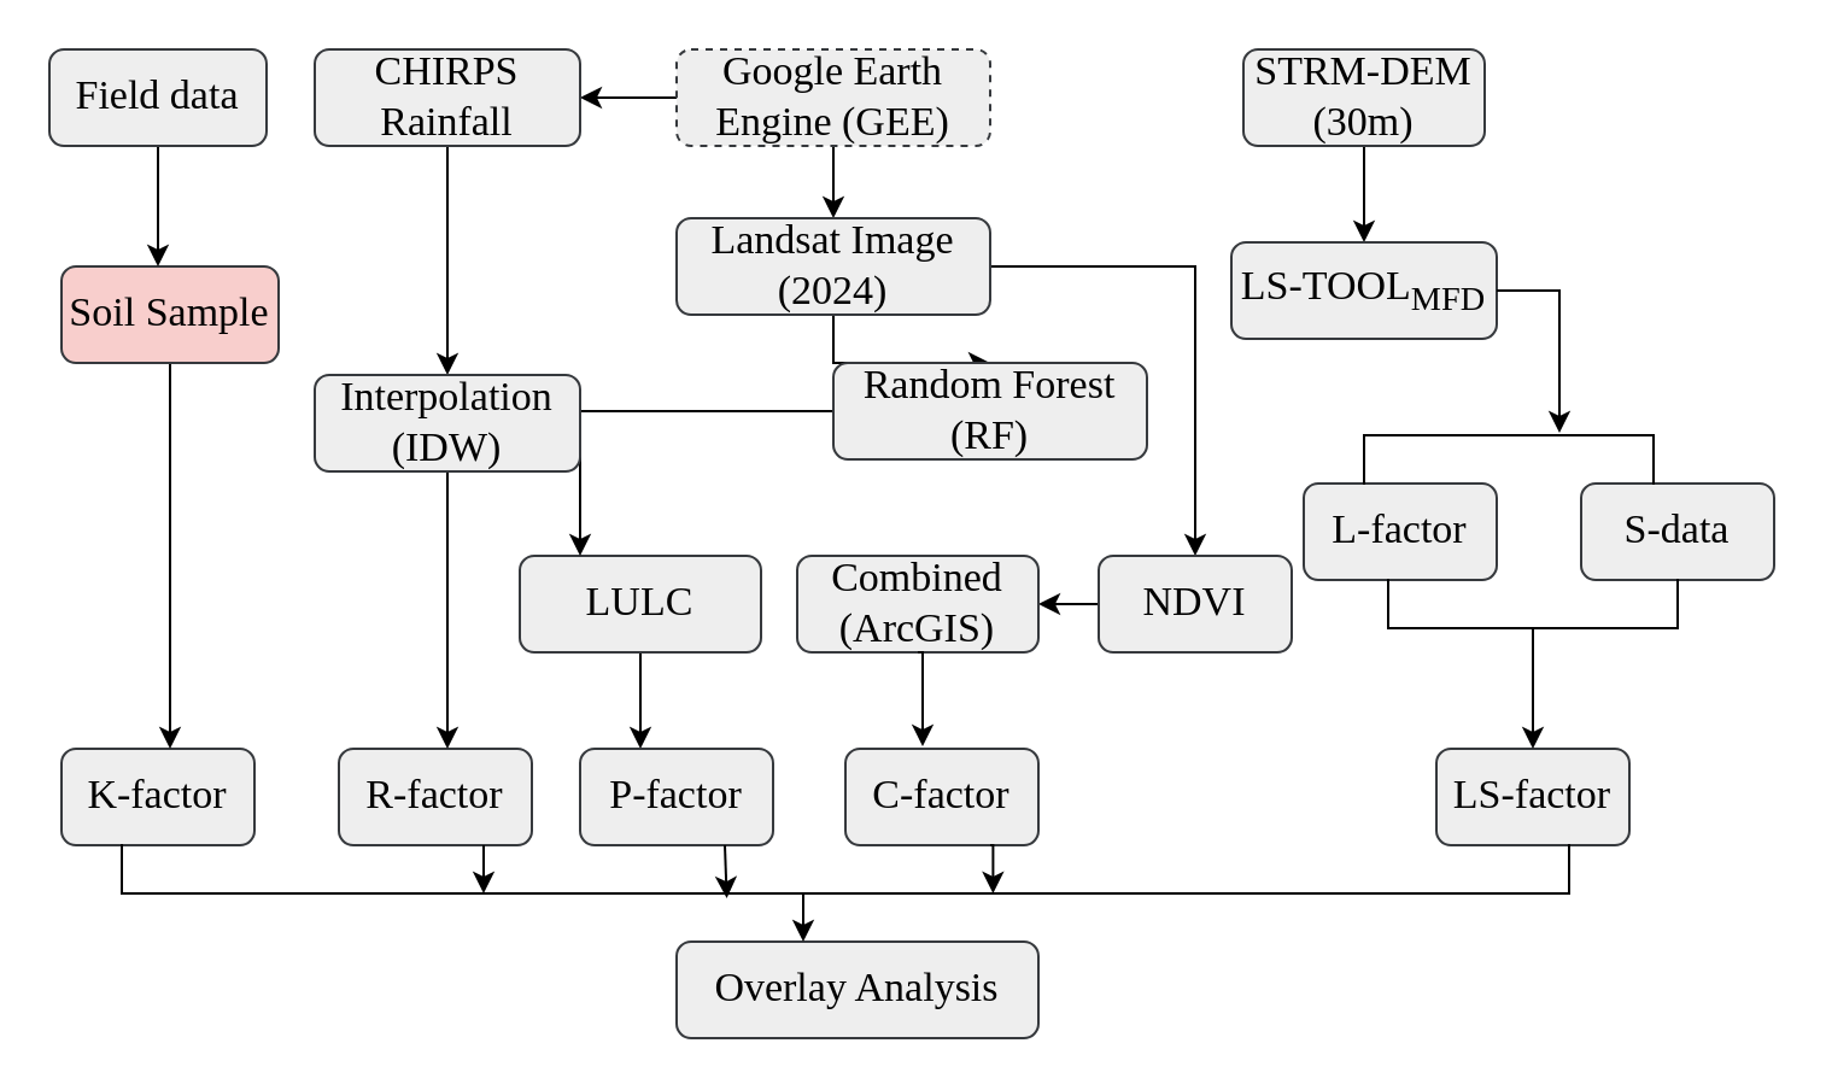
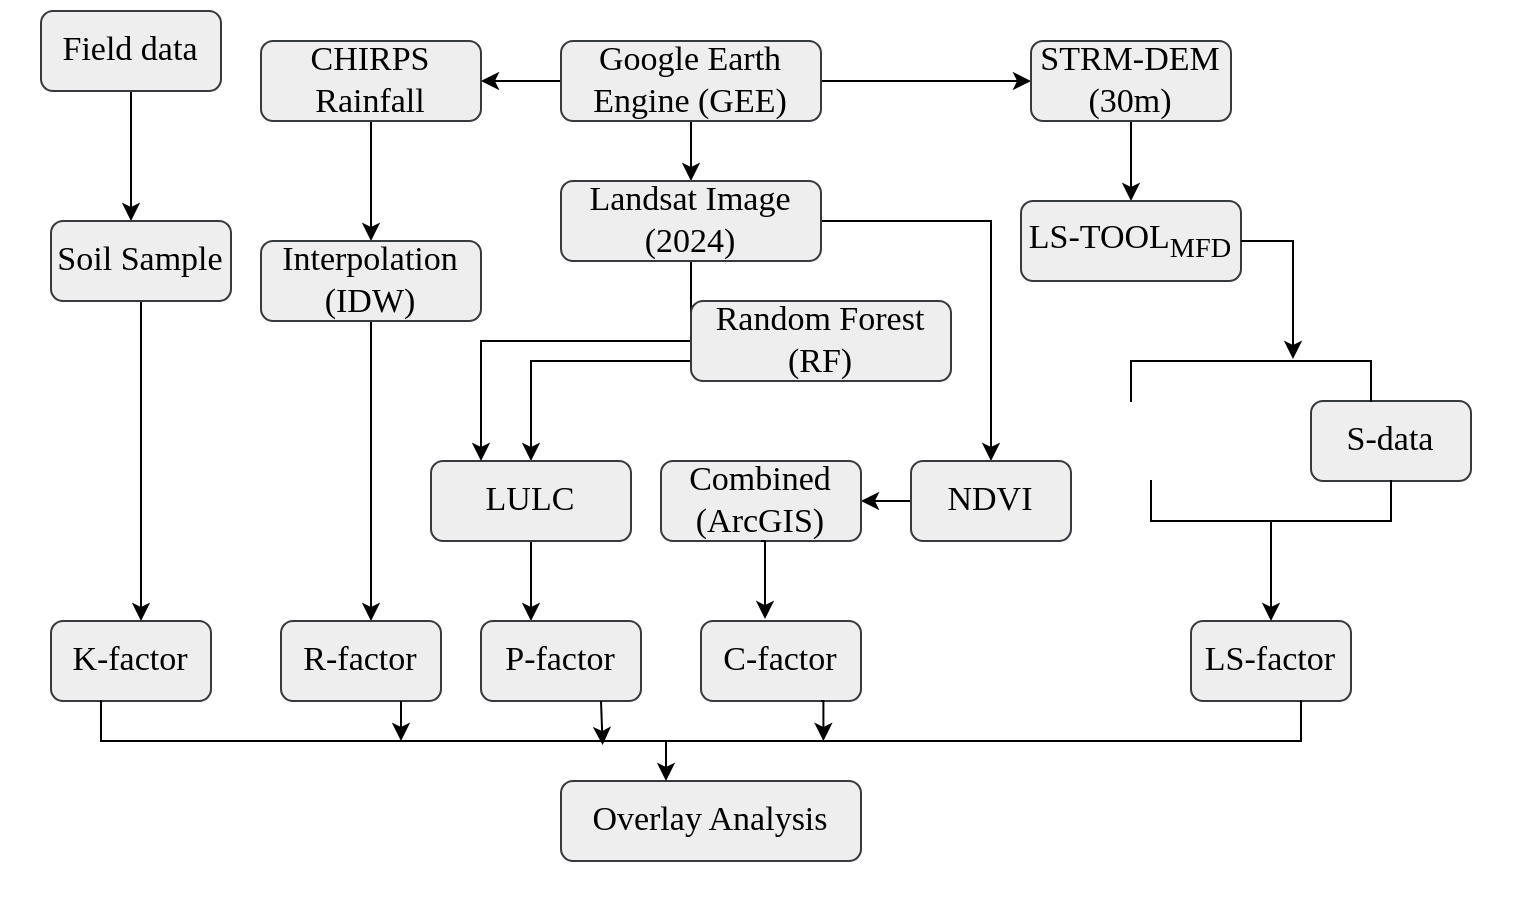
- <mxCell id="31" value="&lt;font style=&quot;font-size: 17px;&quot; face=&quot;Times New Roman&quot;&gt;Field data&lt;/font&gt;" style="rounded=1;whiteSpace=wrap;html=1;fillColor=#eeeeee;strokeColor=#36393d;" parent="1" vertex="1"><mxGeometry x="20" y="20" width="90" height="40" as="geometry" /></mxCell>
+ <mxCell id="31" value="&lt;font style=&quot;font-size: 17px;&quot; face=&quot;Times New Roman&quot;&gt;Field data&lt;/font&gt;" style="rounded=1;whiteSpace=wrap;html=1;fillColor=#eeeeee;strokeColor=#36393d;" parent="1" vertex="1"><mxGeometry x="20" y="5" width="90" height="40" as="geometry" /></mxCell>
- <mxCell id="5" value="&lt;font style=&quot;font-size: 17px;&quot; face=&quot;Times New Roman&quot;&gt;Google Earth Engine (GEE)&lt;/font&gt;" style="rounded=1;whiteSpace=wrap;html=1;fillColor=#eeeeee;strokeColor=#36393d;dashed=1;" parent="1" vertex="1"><mxGeometry x="280" y="20" width="130" height="40" as="geometry" /></mxCell>
+ <mxCell id="5" value="&lt;font style=&quot;font-size: 17px;&quot; face=&quot;Times New Roman&quot;&gt;Google Earth Engine (GEE)&lt;/font&gt;" style="rounded=1;whiteSpace=wrap;html=1;fillColor=#eeeeee;strokeColor=#36393d;" parent="1" vertex="1"><mxGeometry x="280" y="20" width="130" height="40" as="geometry" /></mxCell>
+ <mxCell id="4" style="edgeStyle=orthogonalEdgeStyle;rounded=0;orthogonalLoop=1;jettySize=auto;html=1;exitX=1;exitY=0.5;exitDx=0;exitDy=0;entryX=0;entryY=0.5;entryDx=0;entryDy=0;" edge="1" parent="1" source="5" target="22"><mxGeometry relative="1" as="geometry" /></mxCell>
- <mxCell id="27" value="&lt;font style=&quot;font-size: 17px;&quot; face=&quot;Times New Roman&quot;&gt;Soil Sample&lt;/font&gt;" style="rounded=1;whiteSpace=wrap;html=1;fillColor=#f8cecc;strokeColor=#36393d;" parent="1" vertex="1"><mxGeometry x="25" y="110" width="90" height="40" as="geometry" /></mxCell>
+ <mxCell id="27" value="&lt;font style=&quot;font-size: 17px;&quot; face=&quot;Times New Roman&quot;&gt;Soil Sample&lt;/font&gt;" style="rounded=1;whiteSpace=wrap;html=1;fillColor=#eeeeee;strokeColor=#36393d;" parent="1" vertex="1"><mxGeometry x="25" y="110" width="90" height="40" as="geometry" /></mxCell>
- <mxCell id="6" style="edgeStyle=orthogonalEdgeStyle;rounded=0;orthogonalLoop=1;jettySize=auto;html=1;exitX=0.5;exitY=1;exitDx=0;exitDy=0;" parent="1" source="8" target="12" edge="1"><mxGeometry relative="1" as="geometry" /></mxCell>
+ <mxCell id="6" style="edgeStyle=orthogonalEdgeStyle;rounded=0;orthogonalLoop=1;jettySize=auto;html=1;exitX=0.5;exitY=1;exitDx=0;exitDy=0;" parent="1" source="8" target="10" edge="1"><mxGeometry relative="1" as="geometry" /></mxCell>
- <mxCell id="33" value="&lt;font style=&quot;font-size: 17px;&quot; face=&quot;Times New Roman&quot;&gt;Interpolation (IDW)&lt;/font&gt;" style="rounded=1;whiteSpace=wrap;html=1;fillColor=#eeeeee;strokeColor=#36393d;" parent="1" vertex="1"><mxGeometry x="130" y="155" width="110" height="40" as="geometry" /></mxCell>
+ <mxCell id="33" value="&lt;font style=&quot;font-size: 17px;&quot; face=&quot;Times New Roman&quot;&gt;Interpolation (IDW)&lt;/font&gt;" style="rounded=1;whiteSpace=wrap;html=1;fillColor=#eeeeee;strokeColor=#36393d;" parent="1" vertex="1"><mxGeometry x="130" y="120" width="110" height="40" as="geometry" /></mxCell>
- <mxCell id="24" value="&lt;font style=&quot;font-size: 17px;&quot; face=&quot;Times New Roman&quot;&gt;L-factor&lt;/font&gt;" style="rounded=1;whiteSpace=wrap;html=1;fillColor=#eeeeee;strokeColor=#36393d;" parent="1" vertex="1"><mxGeometry x="540" y="200" width="80" height="40" as="geometry" /></mxCell>
